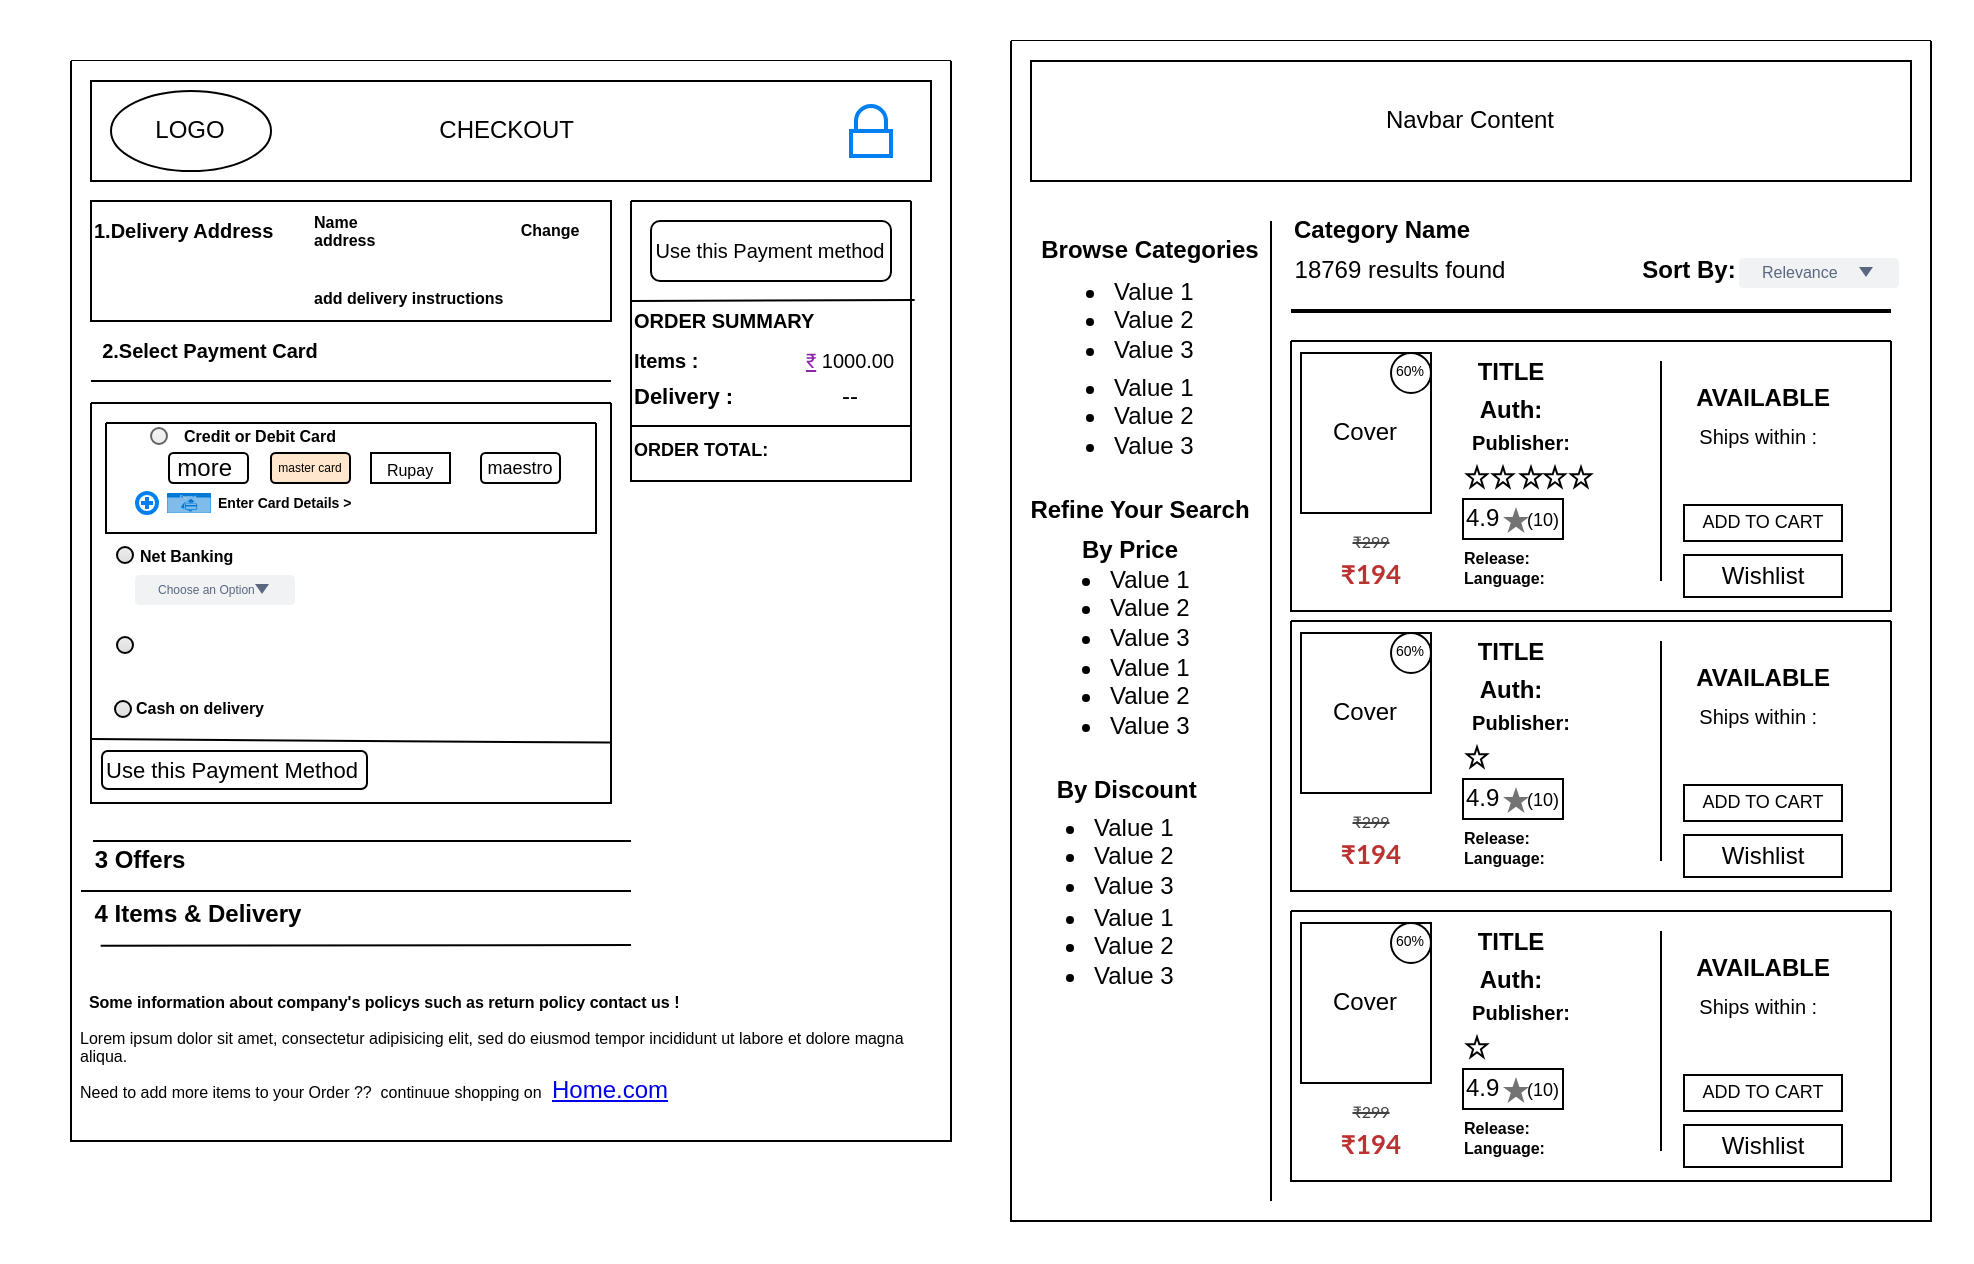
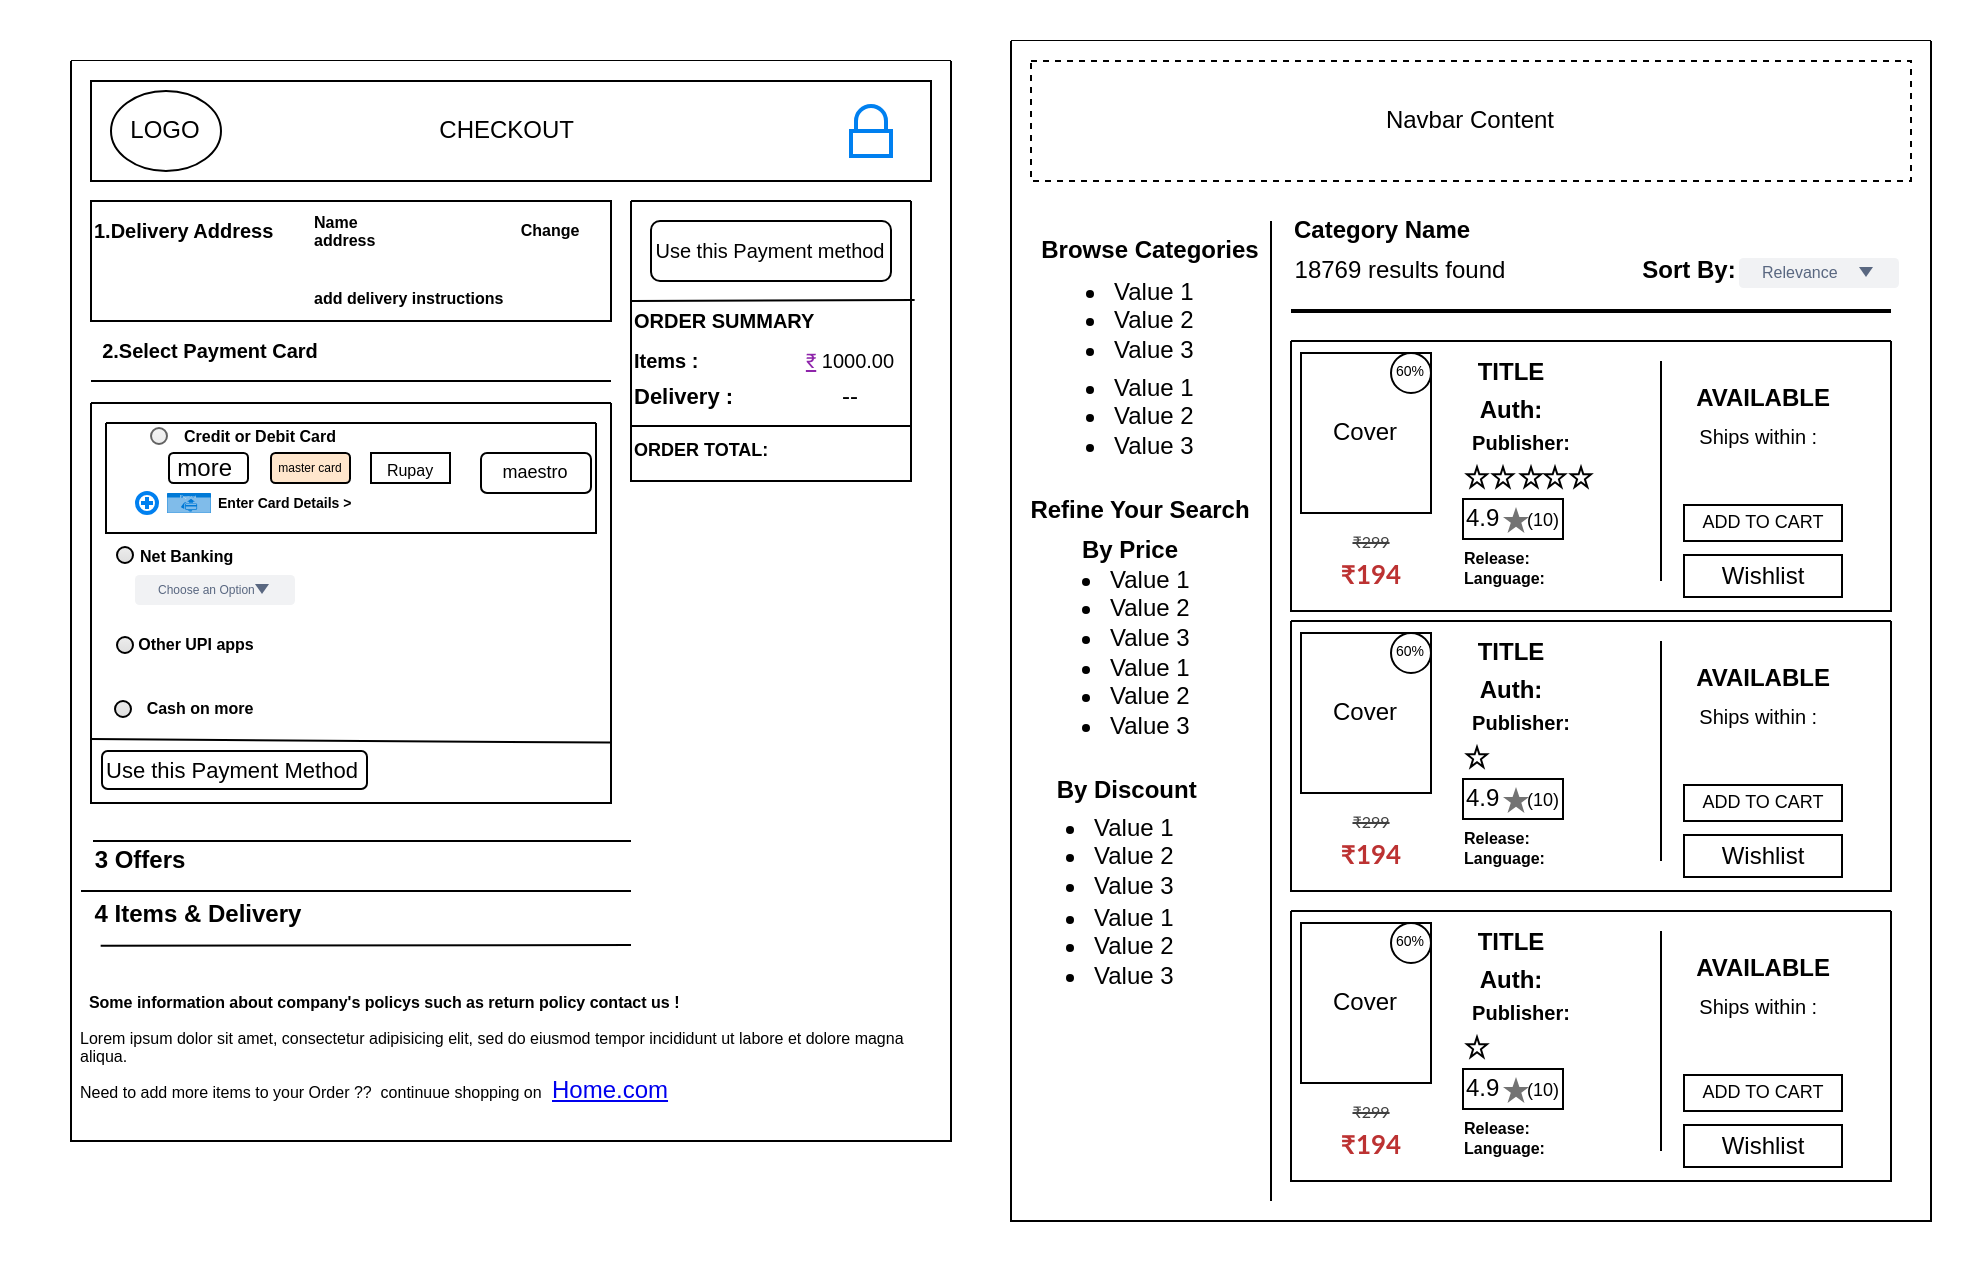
- <mxCell id="52" value="Navbar Content" style="rounded=0;whiteSpace=wrap;html=1;" vertex="1" parent="51"><mxGeometry x="10" y="10" width="440" height="60" as="geometry" /></mxCell>
+ <mxCell id="52" value="Navbar Content" style="rounded=0;whiteSpace=wrap;html=1;dashed=1;" vertex="1" parent="51"><mxGeometry x="10" y="10" width="440" height="60" as="geometry" /></mxCell>
- <mxCell id="4" value="LOGO" style="ellipse;whiteSpace=wrap;html=1;" vertex="1" parent="2"><mxGeometry x="20" y="15" width="80" height="40" as="geometry" /></mxCell>
+ <mxCell id="4" value="LOGO" style="ellipse;whiteSpace=wrap;html=1;" vertex="1" parent="2"><mxGeometry x="20" y="15" width="55" height="40" as="geometry" /></mxCell>
- <mxCell id="27" value="maestro" style="rounded=1;whiteSpace=wrap;html=1;fontSize=9;" vertex="1" parent="23"><mxGeometry x="187.5" y="15" width="39.5" height="15" as="geometry" /></mxCell>
+ <mxCell id="27" value="maestro" style="rounded=1;whiteSpace=wrap;html=1;fontSize=9;" vertex="1" parent="23"><mxGeometry x="187.5" y="15" width="55" height="20" as="geometry" /></mxCell>
+ <mxCell id="38" value="Other UPI apps" style="text;html=1;align=center;verticalAlign=middle;whiteSpace=wrap;rounded=0;fontSize=8;fontStyle=1" vertex="1" parent="22"><mxGeometry x="23" y="106" width="60" height="30" as="geometry" /></mxCell>
- <mxCell id="40" value="Cash on delivery" style="text;html=1;align=center;verticalAlign=middle;whiteSpace=wrap;rounded=0;fontSize=8;fontStyle=1" vertex="1" parent="22"><mxGeometry y="138" width="110" height="30" as="geometry" /></mxCell>
+ <mxCell id="40" value="Cash on more" style="text;html=1;align=center;verticalAlign=middle;whiteSpace=wrap;rounded=0;fontSize=8;fontStyle=1" vertex="1" parent="22"><mxGeometry y="138" width="110" height="30" as="geometry" /></mxCell>
